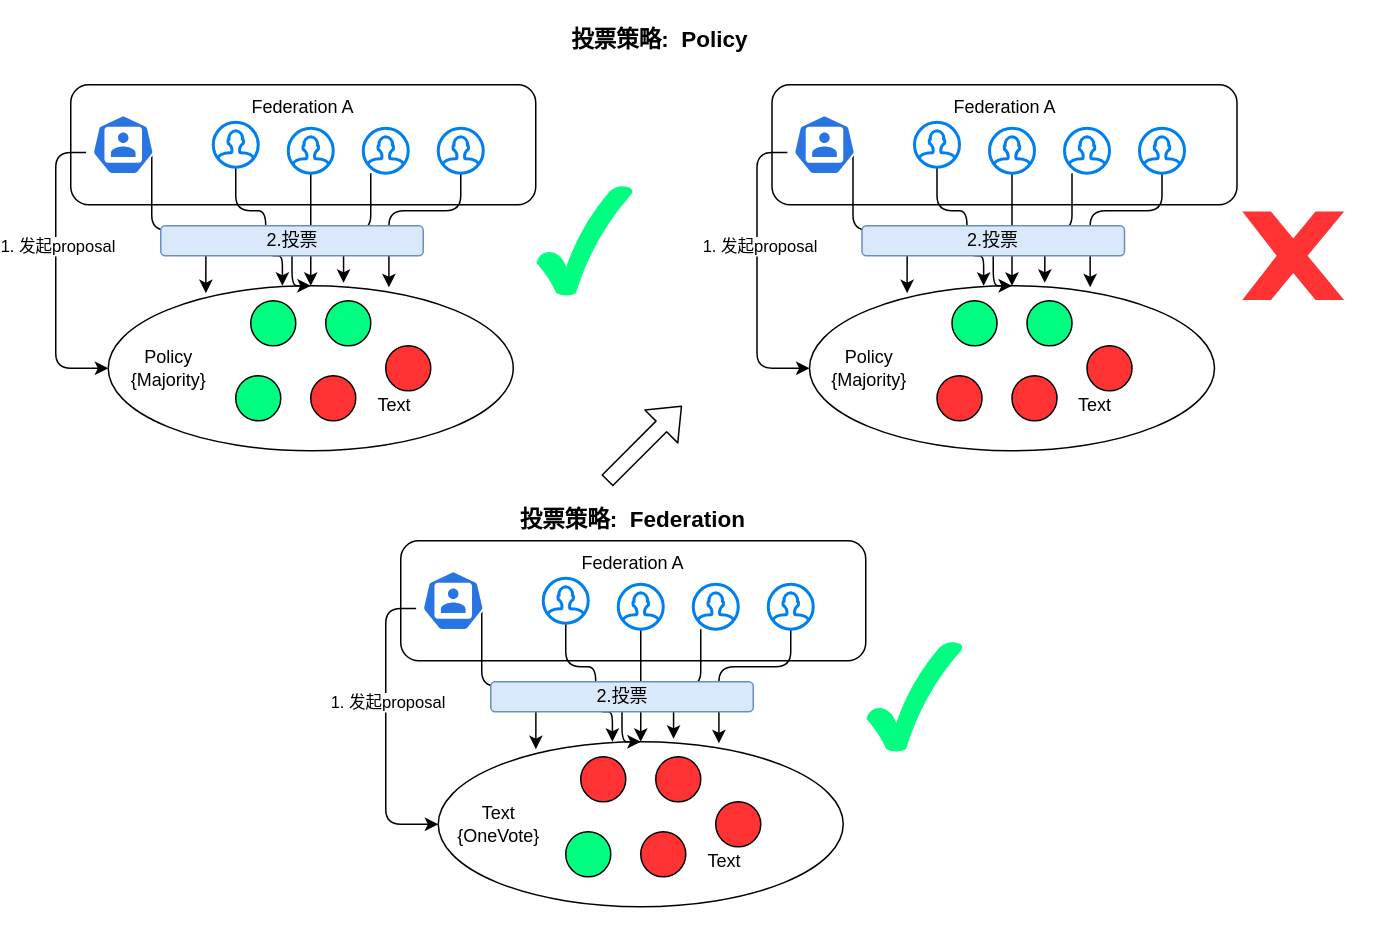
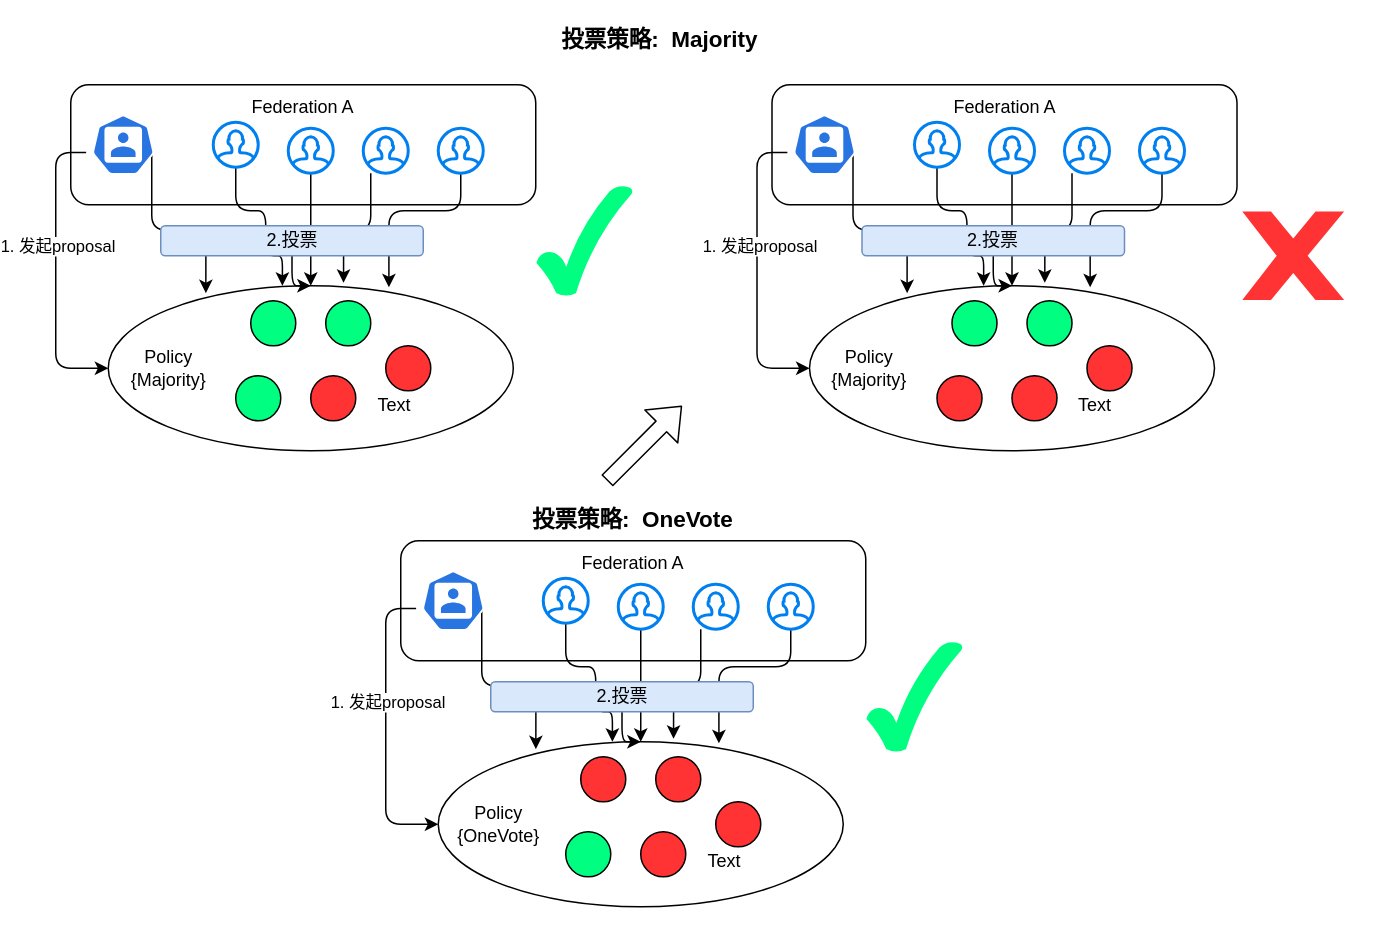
- <mxCell id="77" value="&lt;b&gt;&lt;font style=&quot;font-size: 15px;&quot;&gt;投票策略:&amp;nbsp; Policy&amp;nbsp;&lt;/font&gt;&lt;/b&gt;" style="whiteSpace=wrap;html=1;strokeColor=#FFFFFF;rounded=1;" vertex="1" parent="1"><mxGeometry x="264.25" y="20" width="302.5" height="10" as="geometry" /></mxCell>
+ <mxCell id="77" value="&lt;b&gt;&lt;font style=&quot;font-size: 15px;&quot;&gt;投票策略:&amp;nbsp; Majority&amp;nbsp;&lt;/font&gt;&lt;/b&gt;" style="whiteSpace=wrap;html=1;strokeColor=#FFFFFF;rounded=1;" vertex="1" parent="1"><mxGeometry x="264.25" y="20" width="302.5" height="10" as="geometry" /></mxCell>
- <mxCell id="78" value="&lt;b&gt;&lt;font style=&quot;font-size: 15px;&quot;&gt;投票策略:&amp;nbsp; Federation&amp;nbsp;&lt;/font&gt;&lt;/b&gt;" style="whiteSpace=wrap;html=1;strokeColor=#FFFFFF;rounded=1;" vertex="1" parent="1"><mxGeometry x="245.5" y="340" width="302.5" height="10" as="geometry" /></mxCell>
+ <mxCell id="78" value="&lt;b&gt;&lt;font style=&quot;font-size: 15px;&quot;&gt;投票策略:&amp;nbsp; OneVote&amp;nbsp;&lt;/font&gt;&lt;/b&gt;" style="whiteSpace=wrap;html=1;strokeColor=#FFFFFF;rounded=1;" vertex="1" parent="1"><mxGeometry x="245.5" y="340" width="302.5" height="10" as="geometry" /></mxCell>
- <mxCell id="68" value="Text {OneVote}" style="whiteSpace=wrap;html=1;strokeColor=#FFFFFF;rounded=1;" vertex="1" parent="1"><mxGeometry x="280.5" y="544" width="50" height="10" as="geometry" /></mxCell>
+ <mxCell id="68" value="Policy {OneVote}" style="whiteSpace=wrap;html=1;strokeColor=#FFFFFF;rounded=1;" vertex="1" parent="1"><mxGeometry x="280.5" y="544" width="50" height="10" as="geometry" /></mxCell>
